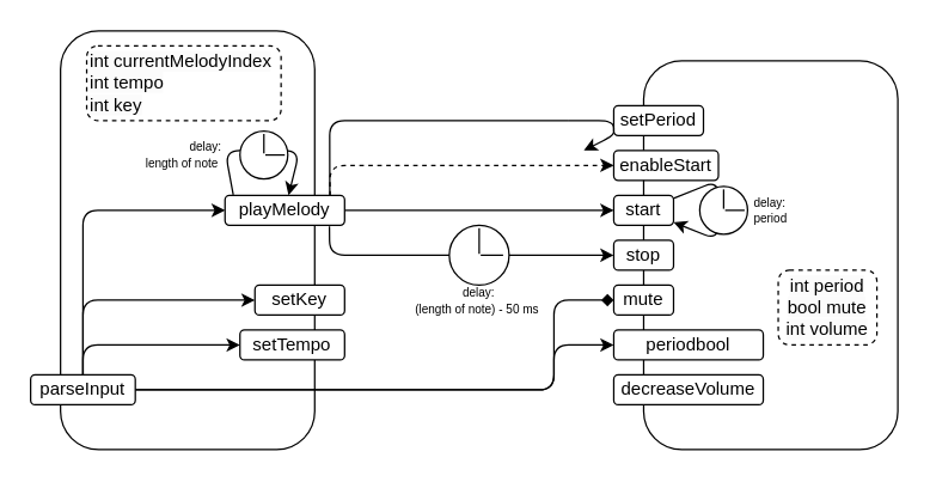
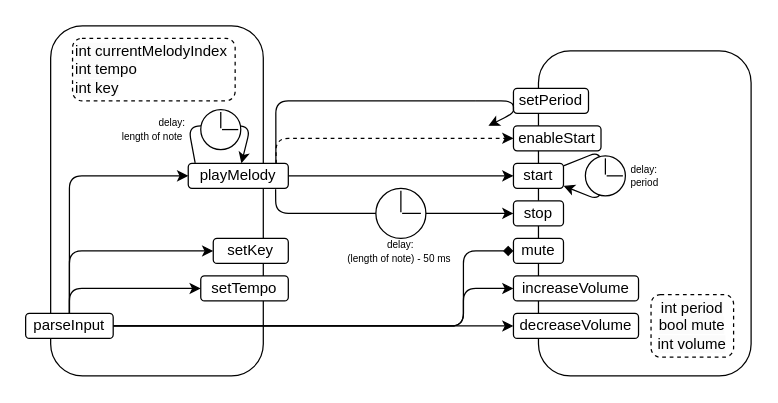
- <mxCell id="41" value="&lt;span style=&quot;caret-color: rgb(0, 0, 0); color: rgb(0, 0, 0); font-family: Helvetica; font-size: 12px; font-style: normal; font-variant-caps: normal; font-weight: 400; letter-spacing: normal; text-align: left; text-indent: 0px; text-transform: none; word-spacing: 0px; -webkit-text-stroke-width: 0px; background-color: rgb(251, 251, 251); text-decoration: none; float: none; display: inline !important;&quot;&gt;int period&lt;/span&gt;&lt;br style=&quot;border-color: var(--border-color); caret-color: rgb(0, 0, 0); color: rgb(0, 0, 0); font-family: Helvetica; font-size: 12px; font-style: normal; font-variant-caps: normal; font-weight: 400; letter-spacing: normal; text-align: left; text-indent: 0px; text-transform: none; word-spacing: 0px; -webkit-text-stroke-width: 0px; text-decoration: none;&quot;&gt;&lt;span style=&quot;caret-color: rgb(0, 0, 0); color: rgb(0, 0, 0); font-family: Helvetica; font-size: 12px; font-style: normal; font-variant-caps: normal; font-weight: 400; letter-spacing: normal; text-align: left; text-indent: 0px; text-transform: none; word-spacing: 0px; -webkit-text-stroke-width: 0px; background-color: rgb(251, 251, 251); text-decoration: none; float: none; display: inline !important;&quot;&gt;bool mute&lt;/span&gt;&lt;br style=&quot;border-color: var(--border-color); caret-color: rgb(0, 0, 0); color: rgb(0, 0, 0); font-family: Helvetica; font-size: 12px; font-style: normal; font-variant-caps: normal; font-weight: 400; letter-spacing: normal; text-align: left; text-indent: 0px; text-transform: none; word-spacing: 0px; -webkit-text-stroke-width: 0px; text-decoration: none;&quot;&gt;&lt;span style=&quot;caret-color: rgb(0, 0, 0); color: rgb(0, 0, 0); font-family: Helvetica; font-size: 12px; font-style: normal; font-variant-caps: normal; font-weight: 400; letter-spacing: normal; text-align: left; text-indent: 0px; text-transform: none; word-spacing: 0px; -webkit-text-stroke-width: 0px; background-color: rgb(251, 251, 251); text-decoration: none; float: none; display: inline !important;&quot;&gt;int volume&lt;/span&gt;" style="rounded=1;whiteSpace=wrap;html=1;dashed=1;fontSize=8;" parent="1" vertex="1"><mxGeometry x="520" y="180" width="66" height="50" as="geometry" /></mxCell>
+ <mxCell id="41" value="&lt;span style=&quot;caret-color: rgb(0, 0, 0); color: rgb(0, 0, 0); font-family: Helvetica; font-size: 12px; font-style: normal; font-variant-caps: normal; font-weight: 400; letter-spacing: normal; text-align: left; text-indent: 0px; text-transform: none; word-spacing: 0px; -webkit-text-stroke-width: 0px; background-color: rgb(251, 251, 251); text-decoration: none; float: none; display: inline !important;&quot;&gt;int period&lt;/span&gt;&lt;br style=&quot;border-color: var(--border-color); caret-color: rgb(0, 0, 0); color: rgb(0, 0, 0); font-family: Helvetica; font-size: 12px; font-style: normal; font-variant-caps: normal; font-weight: 400; letter-spacing: normal; text-align: left; text-indent: 0px; text-transform: none; word-spacing: 0px; -webkit-text-stroke-width: 0px; text-decoration: none;&quot;&gt;&lt;span style=&quot;caret-color: rgb(0, 0, 0); color: rgb(0, 0, 0); font-family: Helvetica; font-size: 12px; font-style: normal; font-variant-caps: normal; font-weight: 400; letter-spacing: normal; text-align: left; text-indent: 0px; text-transform: none; word-spacing: 0px; -webkit-text-stroke-width: 0px; background-color: rgb(251, 251, 251); text-decoration: none; float: none; display: inline !important;&quot;&gt;bool mute&lt;/span&gt;&lt;br style=&quot;border-color: var(--border-color); caret-color: rgb(0, 0, 0); color: rgb(0, 0, 0); font-family: Helvetica; font-size: 12px; font-style: normal; font-variant-caps: normal; font-weight: 400; letter-spacing: normal; text-align: left; text-indent: 0px; text-transform: none; word-spacing: 0px; -webkit-text-stroke-width: 0px; text-decoration: none;&quot;&gt;&lt;span style=&quot;caret-color: rgb(0, 0, 0); color: rgb(0, 0, 0); font-family: Helvetica; font-size: 12px; font-style: normal; font-variant-caps: normal; font-weight: 400; letter-spacing: normal; text-align: left; text-indent: 0px; text-transform: none; word-spacing: 0px; -webkit-text-stroke-width: 0px; background-color: rgb(251, 251, 251); text-decoration: none; float: none; display: inline !important;&quot;&gt;int volume&lt;/span&gt;" style="rounded=1;whiteSpace=wrap;html=1;dashed=1;fontSize=8;" parent="1" vertex="1"><mxGeometry x="520" y="235" width="66" height="50" as="geometry" /></mxCell>
- <mxCell id="21" value="periodbool" style="rounded=1;whiteSpace=wrap;html=1;" parent="1" vertex="1"><mxGeometry x="410" y="220" width="100" height="20" as="geometry" /></mxCell>
+ <mxCell id="21" value="increaseVolume" style="rounded=1;whiteSpace=wrap;html=1;" parent="1" vertex="1"><mxGeometry x="410" y="220" width="100" height="20" as="geometry" /></mxCell>
+ <mxCell id="10" style="edgeStyle=orthogonalEdgeStyle;rounded=0;orthogonalLoop=1;jettySize=auto;html=1;entryX=0;entryY=0.5;entryDx=0;entryDy=0;" parent="1" source="16" target="18" edge="1"><mxGeometry relative="1" as="geometry" /></mxCell>
